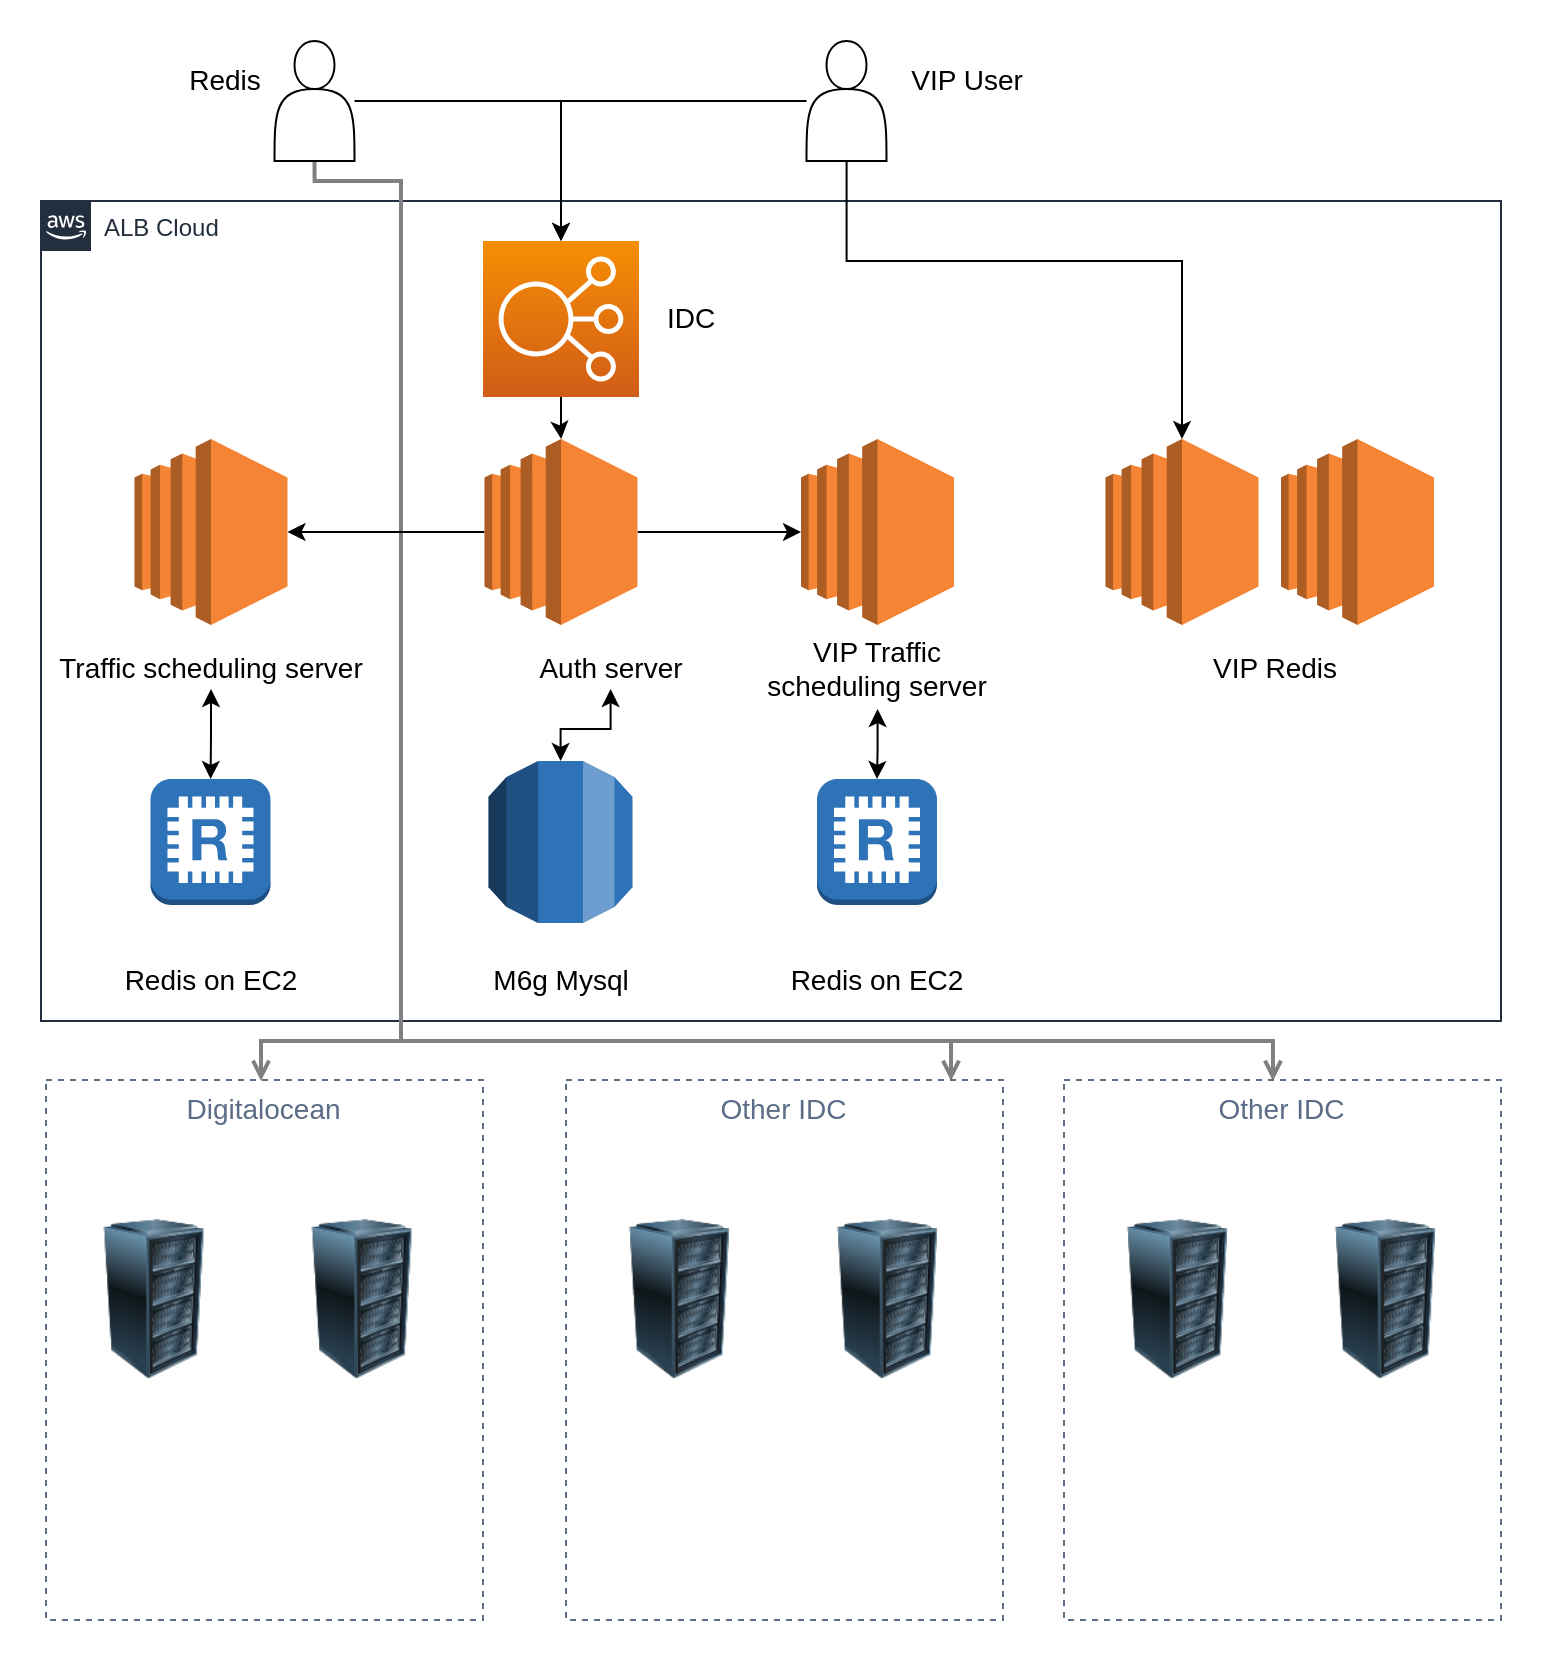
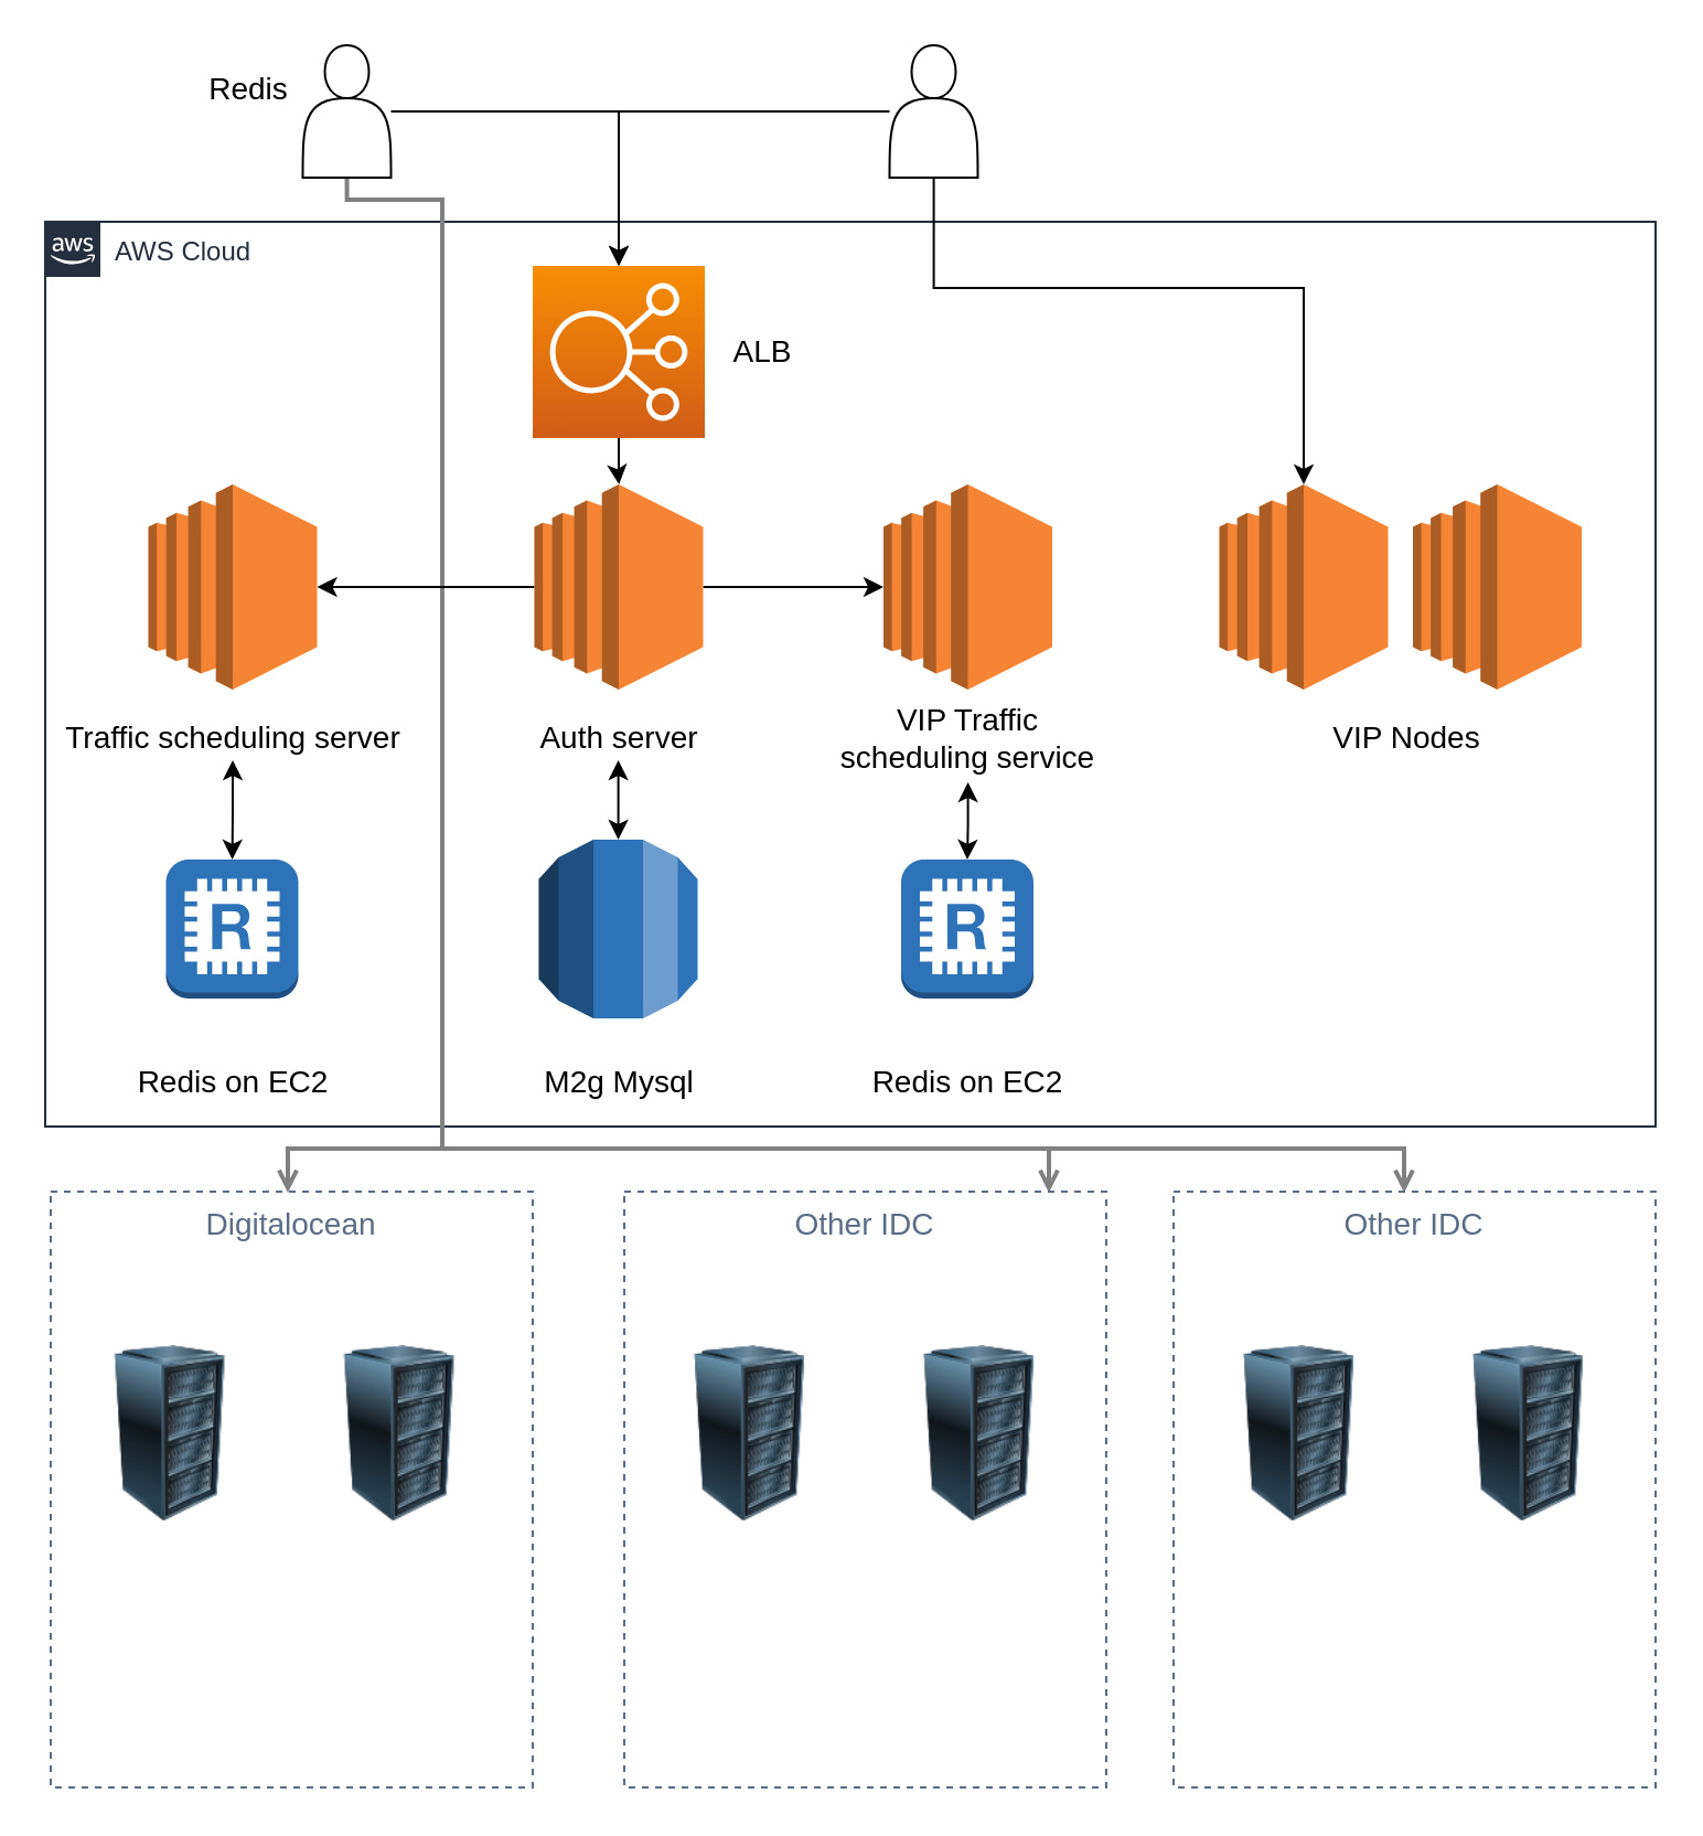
- <mxCell id="21" value="VIP User" style="text;html=1;align=center;verticalAlign=middle;resizable=0;points=[];autosize=1;strokeColor=none;fontSize=14;" vertex="1" parent="1"><mxGeometry x="447.75" y="30" width="70" height="20" as="geometry" /></mxCell>
- <mxCell id="2" value="ALB Cloud" style="points=[[0,0],[0.25,0],[0.5,0],[0.75,0],[1,0],[1,0.25],[1,0.5],[1,0.75],[1,1],[0.75,1],[0.5,1],[0.25,1],[0,1],[0,0.75],[0,0.5],[0,0.25]];outlineConnect=0;gradientColor=none;html=1;whiteSpace=wrap;fontSize=12;fontStyle=0;shape=mxgraph.aws4.group;grIcon=mxgraph.aws4.group_aws_cloud_alt;strokeColor=#232F3E;fillColor=none;verticalAlign=top;align=left;spacingLeft=30;fontColor=#232F3E;dashed=0;labelBackgroundColor=#ffffff;" parent="1" vertex="1"><mxGeometry x="20" y="100" width="730" height="410" as="geometry" /></mxCell>
+ <mxCell id="2" value="AWS Cloud" style="points=[[0,0],[0.25,0],[0.5,0],[0.75,0],[1,0],[1,0.25],[1,0.5],[1,0.75],[1,1],[0.75,1],[0.5,1],[0.25,1],[0,1],[0,0.75],[0,0.5],[0,0.25]];outlineConnect=0;gradientColor=none;html=1;whiteSpace=wrap;fontSize=12;fontStyle=0;shape=mxgraph.aws4.group;grIcon=mxgraph.aws4.group_aws_cloud_alt;strokeColor=#232F3E;fillColor=none;verticalAlign=top;align=left;spacingLeft=30;fontColor=#232F3E;dashed=0;labelBackgroundColor=#ffffff;" parent="1" vertex="1"><mxGeometry x="20" y="100" width="730" height="410" as="geometry" /></mxCell>
- <mxCell id="44" value="IDC" style="text;html=1;align=center;verticalAlign=middle;resizable=0;points=[];autosize=1;strokeColor=none;fontSize=14;" vertex="1" parent="1"><mxGeometry x="324.75" y="149" width="40" height="20" as="geometry" /></mxCell>
+ <mxCell id="44" value="ALB" style="text;html=1;align=center;verticalAlign=middle;resizable=0;points=[];autosize=1;strokeColor=none;fontSize=14;" vertex="1" parent="1"><mxGeometry x="324.75" y="149" width="40" height="20" as="geometry" /></mxCell>
- <mxCell id="26" value="Auth server" style="text;html=1;align=center;verticalAlign=middle;resizable=0;points=[];autosize=1;strokeColor=none;fontSize=14;" vertex="1" parent="1"><mxGeometry x="259.75" y="324" width="90" height="20" as="geometry" /></mxCell>
+ <mxCell id="26" value="Auth server" style="text;html=1;align=center;verticalAlign=middle;resizable=0;points=[];autosize=1;strokeColor=none;fontSize=14;" vertex="1" parent="1"><mxGeometry x="234.75" y="324" width="90" height="20" as="geometry" /></mxCell>
- <mxCell id="39" value="VIP Traffic &lt;br&gt;scheduling server" style="text;html=1;align=center;verticalAlign=middle;resizable=0;points=[];autosize=1;strokeColor=none;fontSize=14;" vertex="1" parent="1"><mxGeometry x="373.25" y="314" width="130" height="40" as="geometry" /></mxCell>
+ <mxCell id="39" value="VIP Traffic &lt;br&gt;scheduling service" style="text;html=1;align=center;verticalAlign=middle;resizable=0;points=[];autosize=1;strokeColor=none;fontSize=14;" vertex="1" parent="1"><mxGeometry x="373.25" y="314" width="130" height="40" as="geometry" /></mxCell>
- <mxCell id="34" value="VIP Redis" style="text;html=1;align=center;verticalAlign=middle;resizable=0;points=[];autosize=1;strokeColor=none;fontSize=14;" vertex="1" parent="1"><mxGeometry x="597.25" y="324" width="80" height="20" as="geometry" /></mxCell>
+ <mxCell id="34" value="VIP Nodes" style="text;html=1;align=center;verticalAlign=middle;resizable=0;points=[];autosize=1;strokeColor=none;fontSize=14;" vertex="1" parent="1"><mxGeometry x="597.25" y="324" width="80" height="20" as="geometry" /></mxCell>
- <mxCell id="28" value="M6g Mysql" style="text;html=1;align=center;verticalAlign=middle;resizable=0;points=[];autosize=1;strokeColor=none;fontSize=14;" vertex="1" parent="1"><mxGeometry x="240" y="480" width="80" height="20" as="geometry" /></mxCell>
+ <mxCell id="28" value="M2g Mysql" style="text;html=1;align=center;verticalAlign=middle;resizable=0;points=[];autosize=1;strokeColor=none;fontSize=14;" vertex="1" parent="1"><mxGeometry x="240" y="480" width="80" height="20" as="geometry" /></mxCell>
